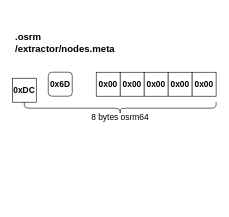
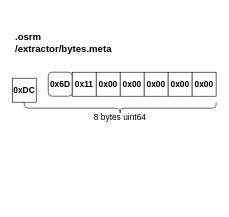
- <mxCell id="12" value=".osrm &lt;br&gt;/extractor/nodes.meta" style="text;html=1;strokeColor=none;fillColor=none;align=left;verticalAlign=middle;whiteSpace=wrap;rounded=0;fontSize=16;fontStyle=1" parent="1" vertex="1"><mxGeometry x="22.5" y="60" width="245" height="20" as="geometry" /></mxCell>
+ <mxCell id="12" value=".osrm &lt;br&gt;/extractor/bytes.meta" style="text;html=1;strokeColor=none;fillColor=none;align=left;verticalAlign=middle;whiteSpace=wrap;rounded=0;fontSize=16;fontStyle=1" parent="1" vertex="1"><mxGeometry x="22.5" y="60" width="245" height="20" as="geometry" /></mxCell>
+ <mxCell id="4" value="0x11" style="rounded=0;whiteSpace=wrap;html=1;fontStyle=1;fontSize=14;" parent="1" vertex="1"><mxGeometry x="120" y="120" width="40" height="40" as="geometry" /></mxCell>
- <mxCell id="11" value="8 bytes osrm64" style="text;html=1;strokeColor=none;fillColor=none;align=center;verticalAlign=middle;whiteSpace=wrap;rounded=0;fontSize=14;" parent="1" vertex="1"><mxGeometry x="145" y="186" width="110" height="20" as="geometry" /></mxCell>
+ <mxCell id="11" value="8 bytes uint64" style="text;html=1;strokeColor=none;fillColor=none;align=center;verticalAlign=middle;whiteSpace=wrap;rounded=0;fontSize=14;" parent="1" vertex="1"><mxGeometry x="145" y="186" width="110" height="20" as="geometry" /></mxCell>
